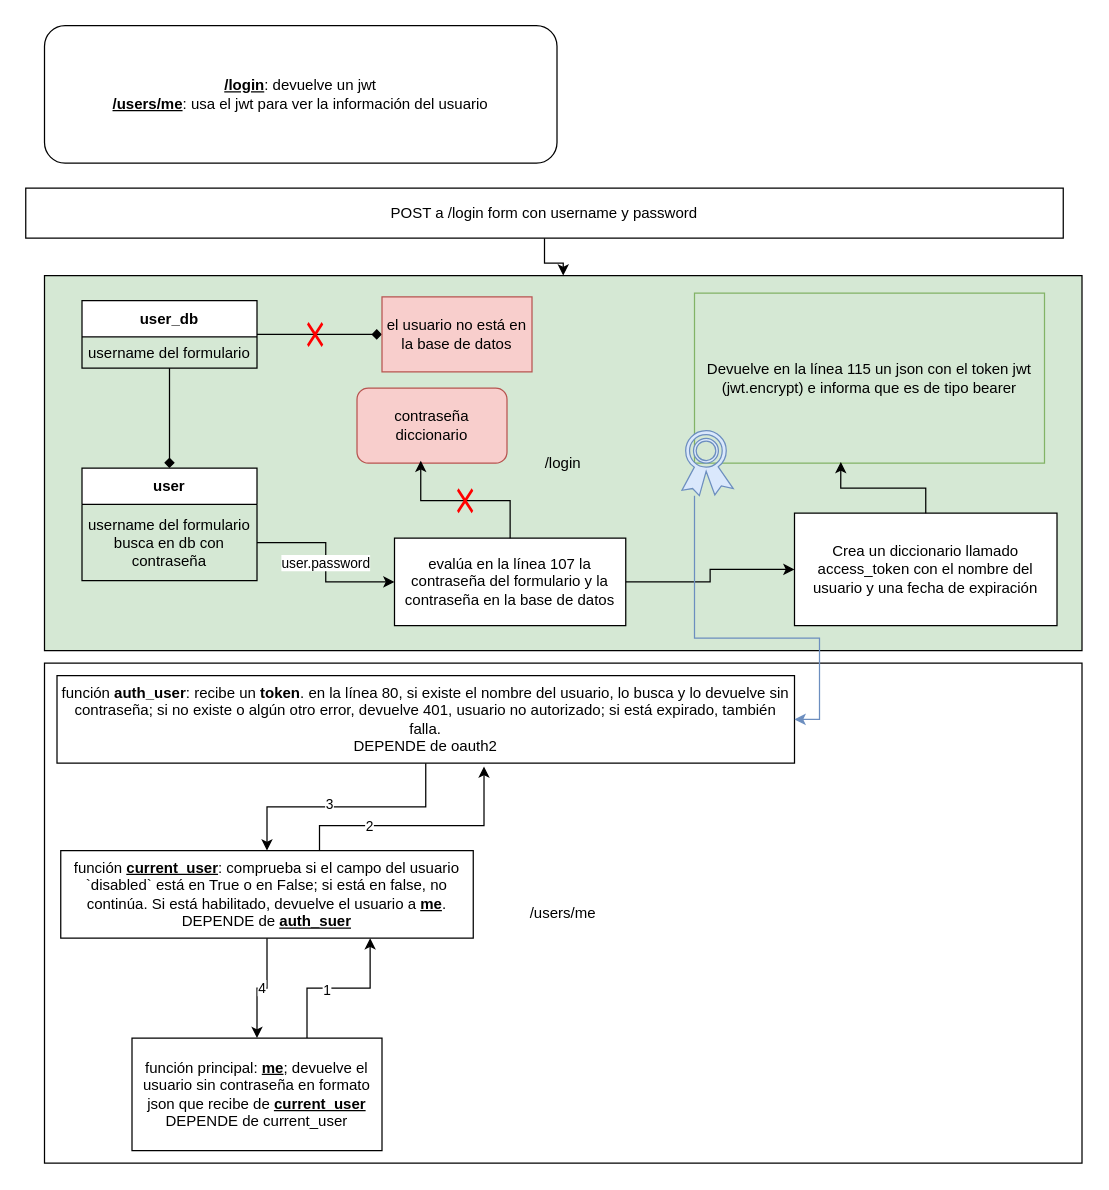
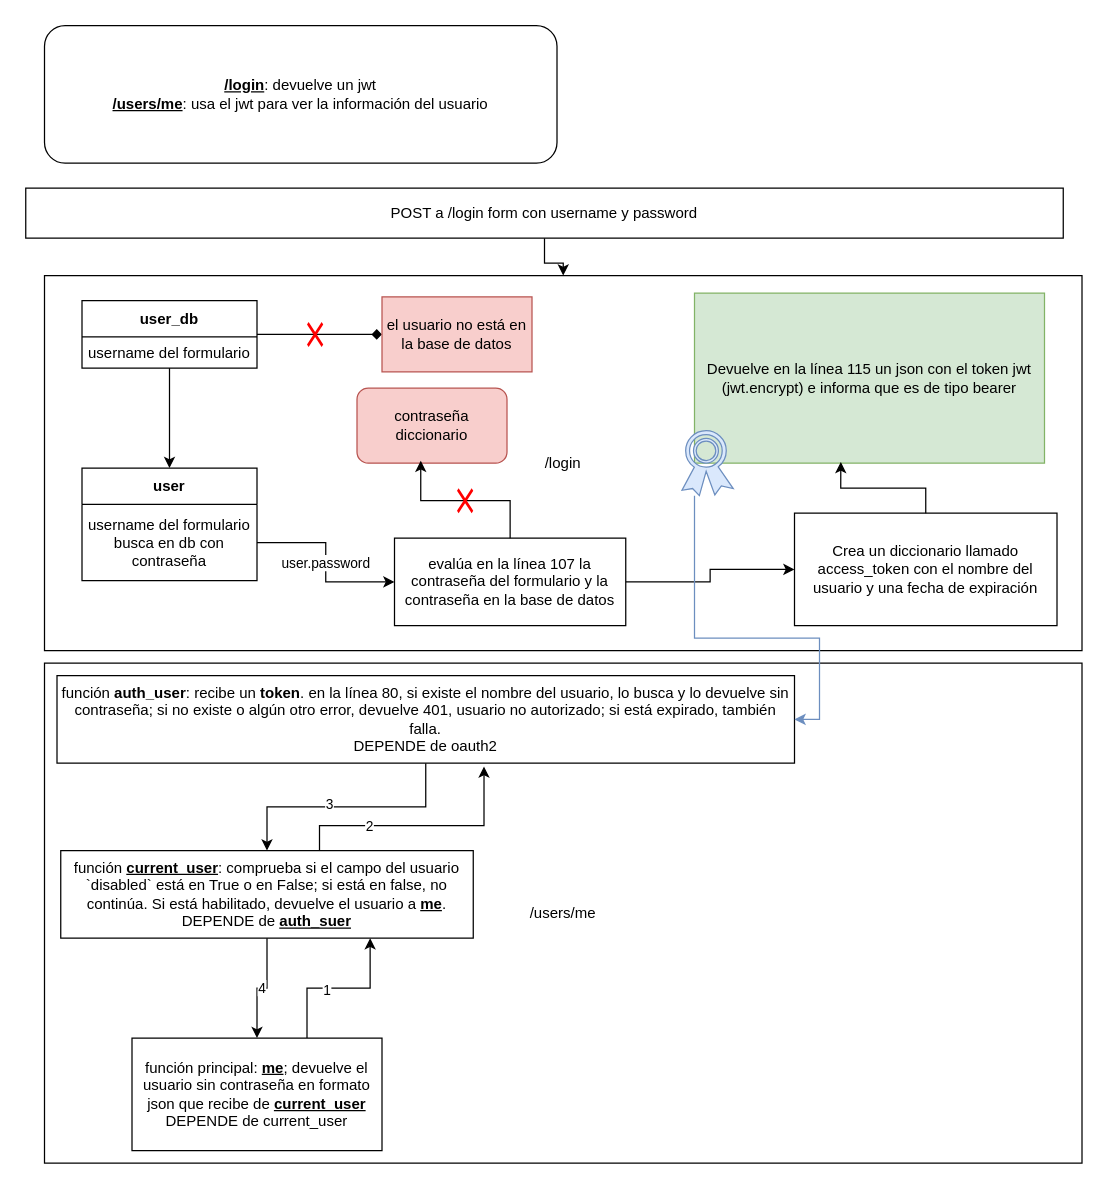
- <mxCell id="5" value="" style="edgeStyle=orthogonalEdgeStyle;rounded=0;orthogonalLoop=1;jettySize=auto;html=1;endArrow=diamond;" edge="1" parent="1" source="7" target="9"><mxGeometry relative="1" as="geometry" /></mxCell>
+ <mxCell id="5" value="" style="edgeStyle=orthogonalEdgeStyle;rounded=0;orthogonalLoop=1;jettySize=auto;html=1;" edge="1" parent="1" source="7" target="9"><mxGeometry relative="1" as="geometry" /></mxCell>
- <mxCell id="2" value="/login" style="rounded=0;whiteSpace=wrap;html=1;fillColor=#d5e8d4;" vertex="1" parent="1"><mxGeometry x="35" y="220" width="830" height="300" as="geometry" /></mxCell>
+ <mxCell id="2" value="/login" style="rounded=0;whiteSpace=wrap;html=1;" vertex="1" parent="1"><mxGeometry x="35" y="220" width="830" height="300" as="geometry" /></mxCell>
